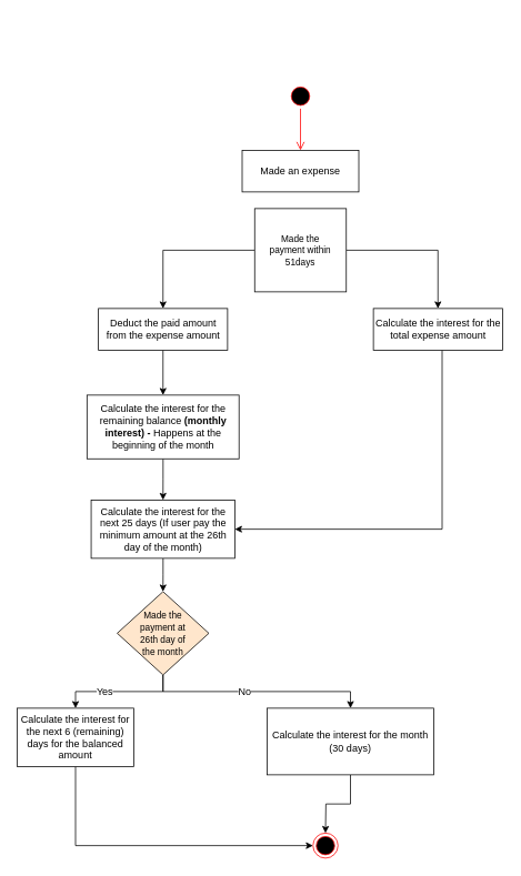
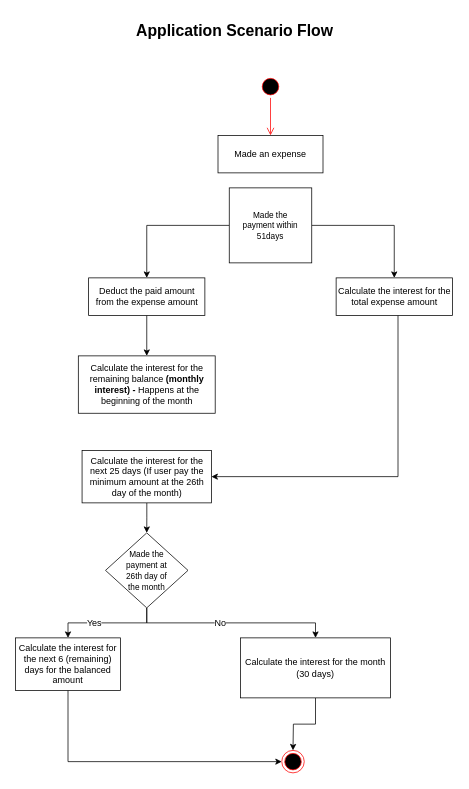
+ <mxCell id="26" value="&lt;font style=&quot;font-size: 21px;&quot;&gt;&lt;b&gt;Application Scenario Flow&lt;/b&gt;&lt;/font&gt;" style="text;html=1;align=center;verticalAlign=middle;resizable=0;points=[];autosize=1;strokeColor=none;fillColor=none;fontSize=12;" vertex="1" parent="1"><mxGeometry x="167" y="20" width="290" height="40" as="geometry" /></mxCell>
- <mxCell id="9" style="edgeStyle=orthogonalEdgeStyle;rounded=0;orthogonalLoop=1;jettySize=auto;html=1;entryX=0.5;entryY=0;entryDx=0;entryDy=0;fontSize=12;" edge="1" parent="1" source="10" target="12"><mxGeometry relative="1" as="geometry" /></mxCell>
- <mxCell id="17" value="&lt;font style=&quot;font-size: 11px;&quot;&gt;Made the &lt;br&gt;payment at &lt;br&gt;26th day of &lt;br&gt;the month&lt;/font&gt;" style="rhombus;whiteSpace=wrap;html=1;fillColor=#ffe6cc;" vertex="1" parent="1"><mxGeometry x="140" y="710" width="110" height="100" as="geometry" /></mxCell>
+ <mxCell id="17" value="&lt;font style=&quot;font-size: 11px;&quot;&gt;Made the &lt;br&gt;payment at &lt;br&gt;26th day of &lt;br&gt;the month&lt;/font&gt;" style="rhombus;whiteSpace=wrap;html=1;" vertex="1" parent="1"><mxGeometry x="140" y="710" width="110" height="100" as="geometry" /></mxCell>
